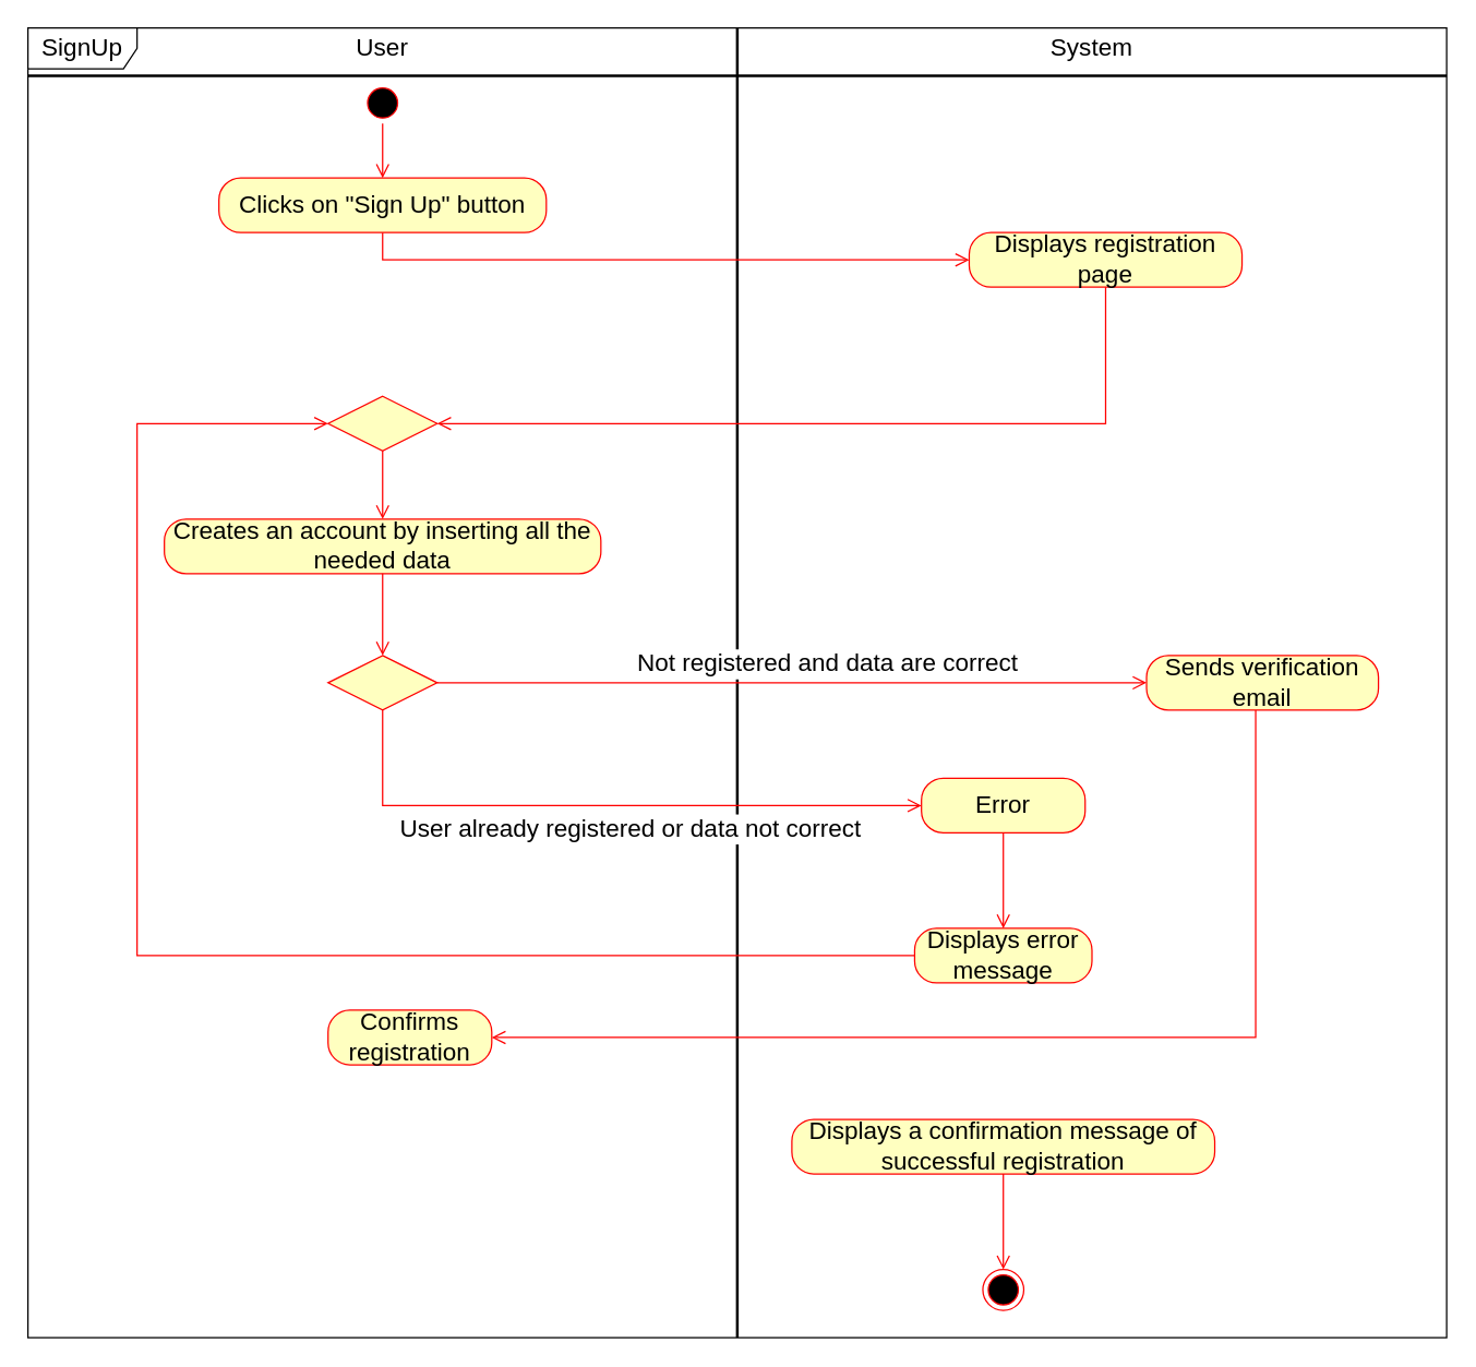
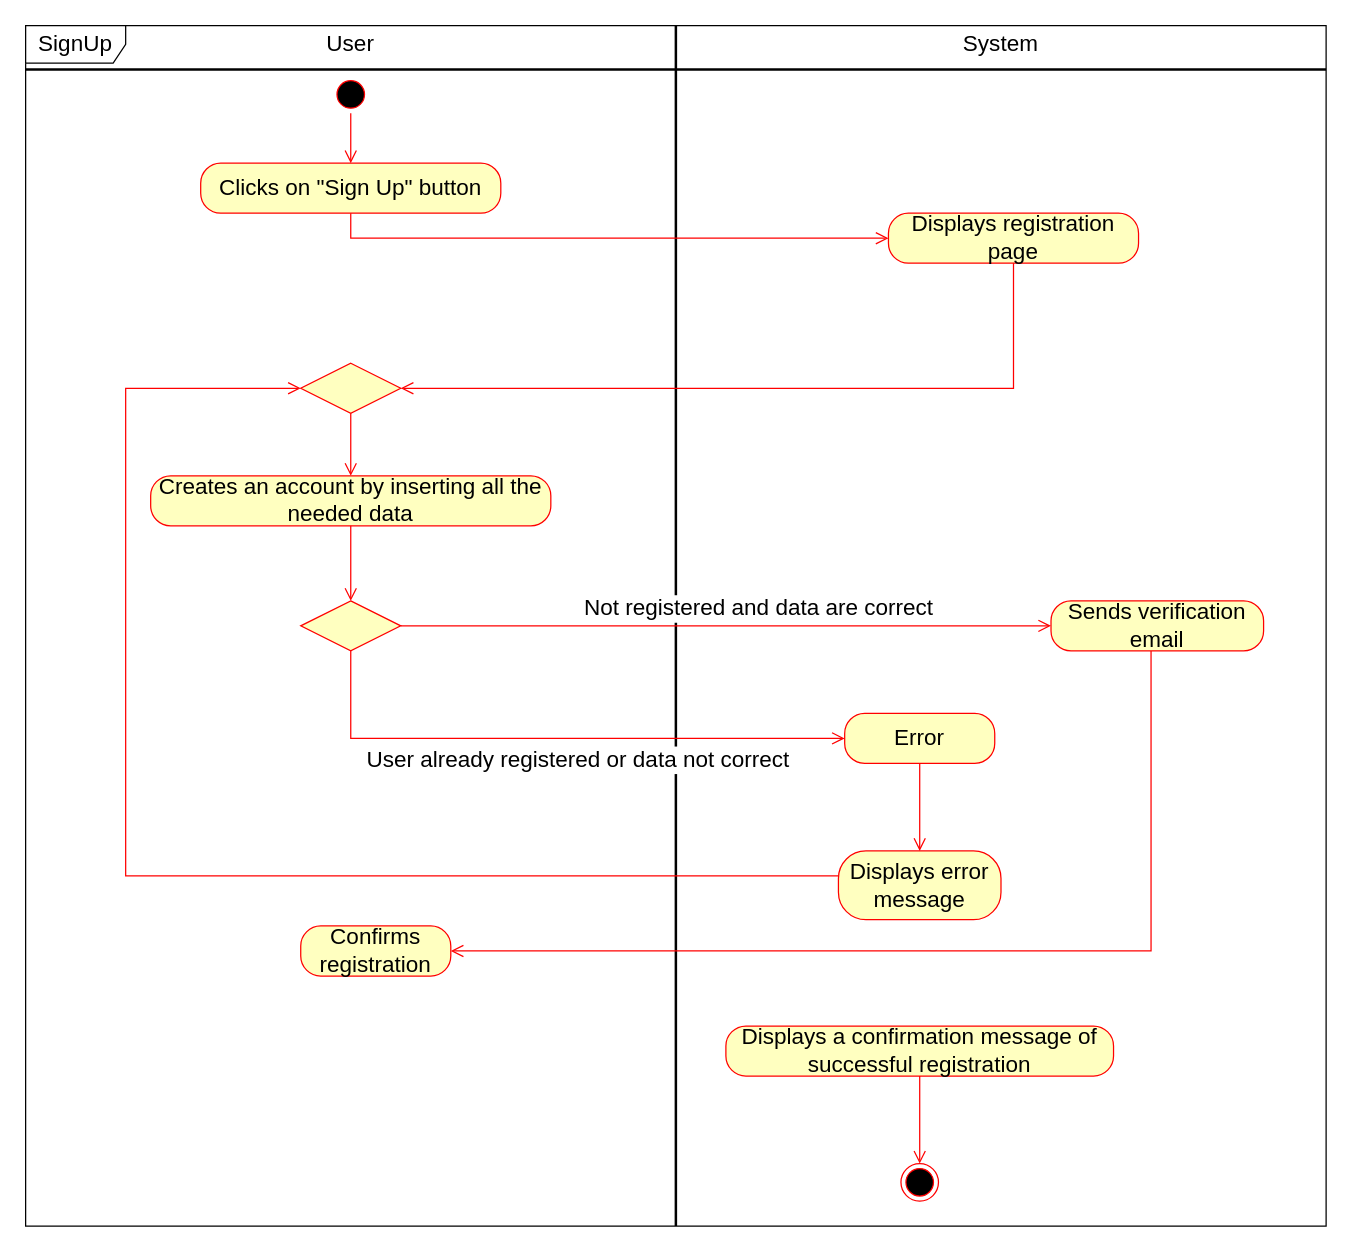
- <mxCell id="23" value="&lt;font style=&quot;font-size: 18px&quot;&gt;Displays error message&lt;/font&gt;" style="rounded=1;whiteSpace=wrap;html=1;arcSize=40;fontColor=#000000;fillColor=#ffffc0;strokeColor=#ff0000;" parent="1" vertex="1"><mxGeometry x="670" y="680" width="130" height="40" as="geometry" /></mxCell>
+ <mxCell id="23" value="&lt;font style=&quot;font-size: 18px&quot;&gt;Displays error message&lt;/font&gt;" style="rounded=1;whiteSpace=wrap;html=1;arcSize=40;fontColor=#000000;fillColor=#ffffc0;strokeColor=#ff0000;" parent="1" vertex="1"><mxGeometry x="670" y="680" width="130" height="55" as="geometry" /></mxCell>
